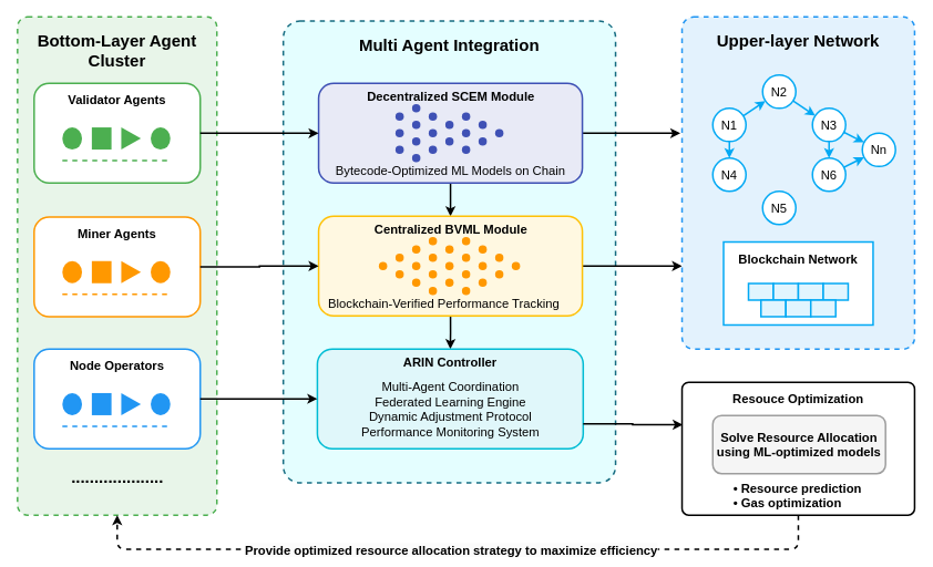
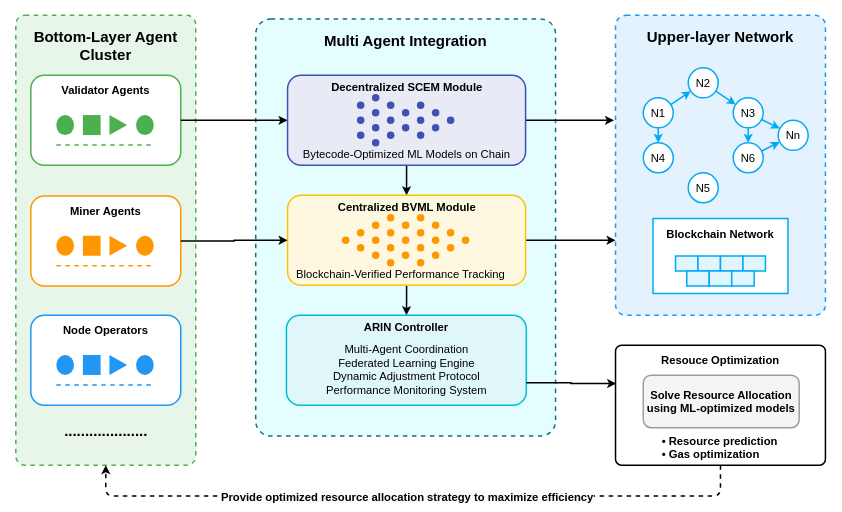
- <mxCell id="115" style="edgeStyle=orthogonalEdgeStyle;rounded=0;orthogonalLoop=1;jettySize=auto;html=1;exitX=1;exitY=0.5;exitDx=0;exitDy=0;entryX=0;entryY=0.5;entryDx=0;entryDy=0;strokeWidth=2;" parent="1" source="38" target="14" edge="1"><mxGeometry relative="1" as="geometry" /></mxCell>
